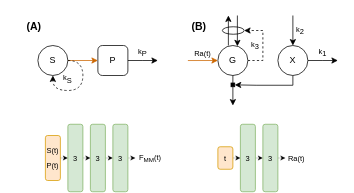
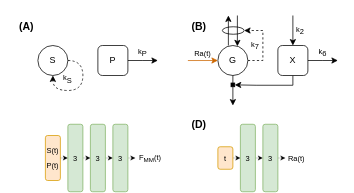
- <mxCell id="50" value="&lt;b&gt;(A)&lt;/b&gt;" style="text;html=1;strokeColor=none;fillColor=none;align=center;verticalAlign=middle;whiteSpace=wrap;rounded=0;fontSize=14;" vertex="1" parent="1"><mxGeometry x="30" y="20" width="30" height="30" as="geometry" /></mxCell>
+ <mxCell id="50" value="&lt;b&gt;(A)&lt;/b&gt;" style="text;html=1;strokeColor=none;fillColor=none;align=center;verticalAlign=middle;whiteSpace=wrap;rounded=0;fontSize=14;" vertex="1" parent="1"><mxGeometry x="20" y="20" width="30" height="30" as="geometry" /></mxCell>
- <mxCell id="20" value="k&lt;sub style=&quot;font-size: 10px&quot;&gt;3&lt;/sub&gt;" style="text;html=1;strokeColor=none;fillColor=none;align=center;verticalAlign=middle;whiteSpace=wrap;rounded=0;fontSize=10;" vertex="1" parent="1"><mxGeometry x="330" y="50" width="20" height="20" as="geometry" /></mxCell>
+ <mxCell id="20" value="k&lt;sub style=&quot;font-size: 10px&quot;&gt;7&lt;/sub&gt;" style="text;html=1;strokeColor=none;fillColor=none;align=center;verticalAlign=middle;whiteSpace=wrap;rounded=0;fontSize=10;" vertex="1" parent="1"><mxGeometry x="330" y="50" width="20" height="20" as="geometry" /></mxCell>
- <mxCell id="18" value="k&lt;sub style=&quot;font-size: 10px;&quot;&gt;1&lt;/sub&gt;" style="text;html=1;strokeColor=none;fillColor=none;align=center;verticalAlign=middle;whiteSpace=wrap;rounded=0;fontSize=10;" vertex="1" parent="1"><mxGeometry x="420" y="60" width="20" height="20" as="geometry" /></mxCell>
+ <mxCell id="18" value="k&lt;sub style=&quot;font-size: 10px;&quot;&gt;6&lt;/sub&gt;" style="text;html=1;strokeColor=none;fillColor=none;align=center;verticalAlign=middle;whiteSpace=wrap;rounded=0;fontSize=10;" vertex="1" parent="1"><mxGeometry x="420" y="60" width="20" height="20" as="geometry" /></mxCell>
- <mxCell id="2" style="edgeStyle=orthogonalEdgeStyle;rounded=0;orthogonalLoop=1;jettySize=auto;html=1;exitX=1;exitY=0.5;exitDx=0;exitDy=0;entryX=0;entryY=0.5;entryDx=0;entryDy=0;strokeColor=#CC6600;" edge="1" parent="1" source="3" target="5"><mxGeometry relative="1" as="geometry" /></mxCell>
- <mxCell id="16" value="X" style="ellipse;whiteSpace=wrap;html=1;aspect=fixed;" vertex="1" parent="1"><mxGeometry x="370" y="60" width="40" height="40" as="geometry" /></mxCell>
+ <mxCell id="16" value="X" style="whiteSpace=wrap;html=1;aspect=fixed;rounded=1;" vertex="1" parent="1"><mxGeometry x="370" y="60" width="40" height="40" as="geometry" /></mxCell>
+ <mxCell id="52" value="&lt;b&gt;(D)&lt;/b&gt;" style="text;html=1;strokeColor=none;fillColor=none;align=center;verticalAlign=middle;whiteSpace=wrap;rounded=0;fontSize=14;" vertex="1" parent="1"><mxGeometry x="250" y="150" width="30" height="30" as="geometry" /></mxCell>
